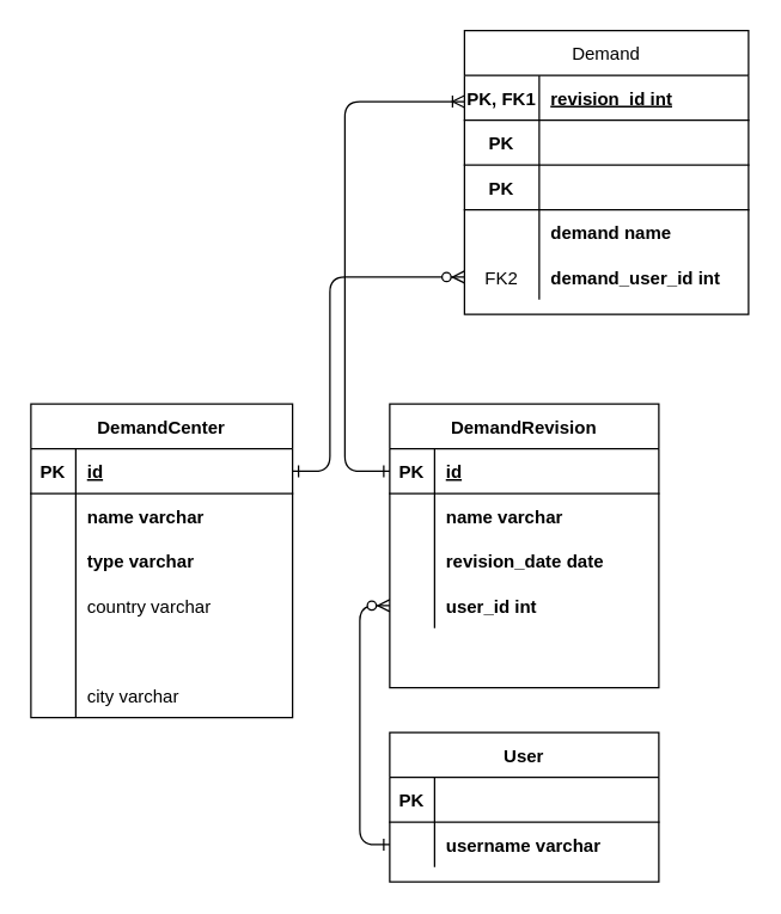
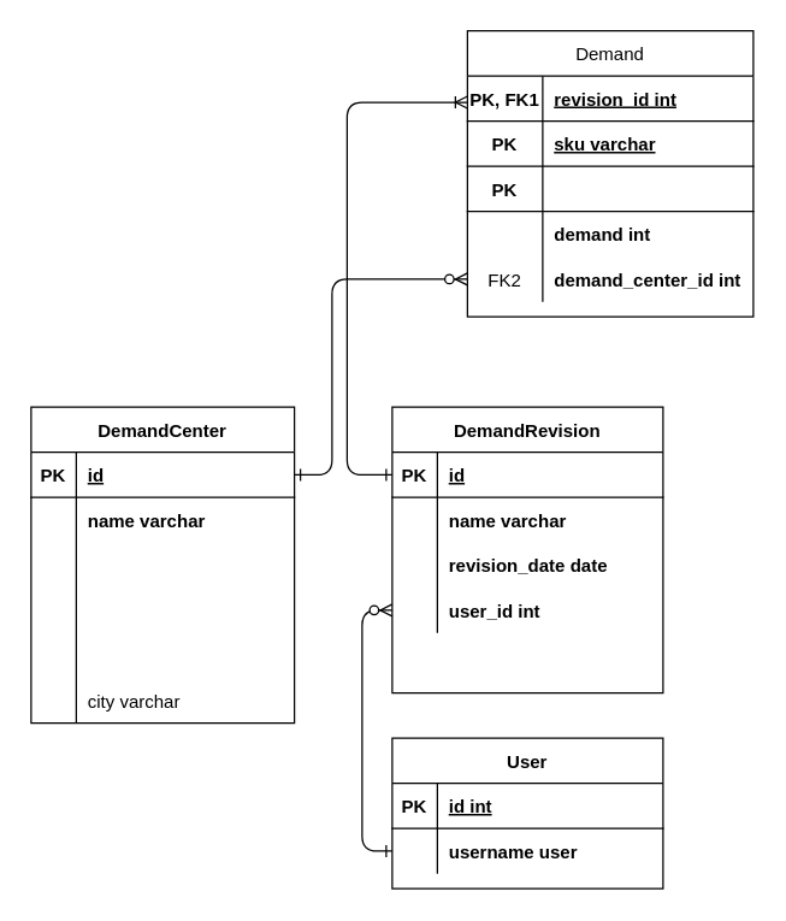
+ <mxCell id="51" value="sku varchar" style="shape=partialRectangle;overflow=hidden;connectable=0;fillColor=none;top=0;left=0;bottom=0;right=0;align=left;spacingLeft=6;fontStyle=5;" vertex="1" parent="49"><mxGeometry x="50" width="140" height="30" as="geometry" /></mxCell>
- <mxCell id="56" value="demand name" style="shape=partialRectangle;overflow=hidden;connectable=0;fillColor=none;top=0;left=0;bottom=0;right=0;align=left;spacingLeft=6;fontStyle=1" parent="54" vertex="1"><mxGeometry x="50" width="140" height="30" as="geometry" /></mxCell>
+ <mxCell id="56" value="demand int" style="shape=partialRectangle;overflow=hidden;connectable=0;fillColor=none;top=0;left=0;bottom=0;right=0;align=left;spacingLeft=6;fontStyle=1" parent="54" vertex="1"><mxGeometry x="50" width="140" height="30" as="geometry" /></mxCell>
- <mxCell id="59" value="demand_user_id int" style="shape=partialRectangle;overflow=hidden;connectable=0;fillColor=none;top=0;left=0;bottom=0;right=0;align=left;spacingLeft=6;fontStyle=1" vertex="1" parent="57"><mxGeometry x="50" width="140" height="30" as="geometry" /></mxCell>
+ <mxCell id="59" value="demand_center_id int" style="shape=partialRectangle;overflow=hidden;connectable=0;fillColor=none;top=0;left=0;bottom=0;right=0;align=left;spacingLeft=6;fontStyle=1" vertex="1" parent="57"><mxGeometry x="50" width="140" height="30" as="geometry" /></mxCell>
- <mxCell id="36" value="type varchar" style="shape=partialRectangle;connectable=0;fillColor=none;top=0;left=0;bottom=0;right=0;align=left;spacingLeft=6;overflow=hidden;fontStyle=1" vertex="1" parent="34"><mxGeometry x="30" width="145" height="30" as="geometry" /></mxCell>
- <mxCell id="39" value="country varchar" style="shape=partialRectangle;connectable=0;fillColor=none;top=0;left=0;bottom=0;right=0;align=left;spacingLeft=6;overflow=hidden;fontStyle=0" vertex="1" parent="37"><mxGeometry x="30" width="145" height="30" as="geometry" /></mxCell>
+ <mxCell id="23" value="id int" style="shape=partialRectangle;connectable=0;fillColor=none;top=0;left=0;bottom=0;right=0;align=left;spacingLeft=6;fontStyle=5;overflow=hidden;" vertex="1" parent="21"><mxGeometry x="30" width="150" height="30" as="geometry" /></mxCell>
- <mxCell id="26" value="username varchar" style="shape=partialRectangle;connectable=0;fillColor=none;top=0;left=0;bottom=0;right=0;align=left;spacingLeft=6;overflow=hidden;fontStyle=1" vertex="1" parent="24"><mxGeometry x="30" width="150" height="30" as="geometry" /></mxCell>
+ <mxCell id="26" value="username user" style="shape=partialRectangle;connectable=0;fillColor=none;top=0;left=0;bottom=0;right=0;align=left;spacingLeft=6;overflow=hidden;fontStyle=1" vertex="1" parent="24"><mxGeometry x="30" width="150" height="30" as="geometry" /></mxCell>
